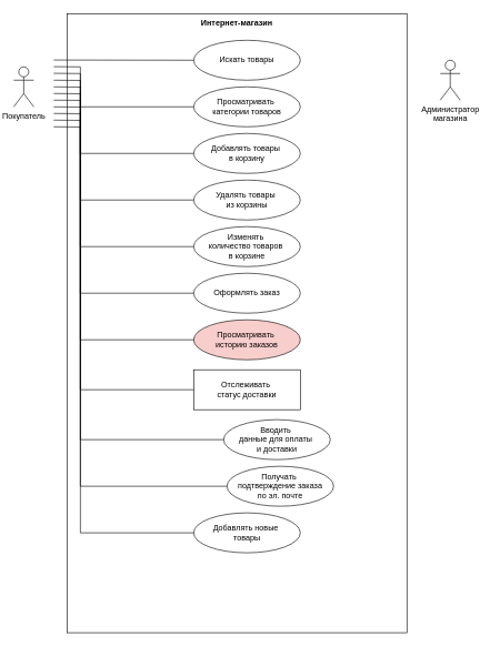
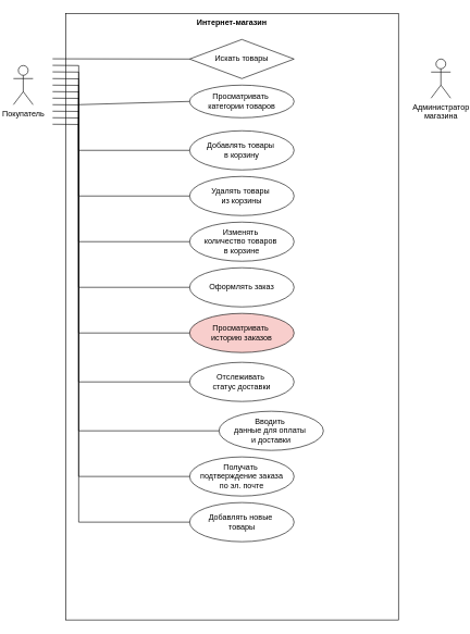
- <mxCell id="6" value="Искать товары" style="ellipse;whiteSpace=wrap;html=1;" vertex="1" parent="1"><mxGeometry x="290" y="60" width="160" height="60" as="geometry" /></mxCell>
+ <mxCell id="6" value="Искать товары" style="rhombus;whiteSpace=wrap;html=1;" vertex="1" parent="1"><mxGeometry x="290" y="60" width="160" height="60" as="geometry" /></mxCell>
- <mxCell id="5" value="Просматривать&amp;nbsp;&lt;div&gt;категории товаров&lt;/div&gt;" style="ellipse;whiteSpace=wrap;html=1;" vertex="1" parent="1"><mxGeometry x="290" y="130" width="160" height="60" as="geometry" /></mxCell>
+ <mxCell id="5" value="Просматривать&amp;nbsp;&lt;div&gt;категории товаров&lt;/div&gt;" style="ellipse;whiteSpace=wrap;html=1;" vertex="1" parent="1"><mxGeometry x="290" y="130" width="160" height="50" as="geometry" /></mxCell>
- <mxCell id="12" value="Отслеживать&amp;nbsp;&lt;div&gt;статус доставки&lt;/div&gt;" style="whiteSpace=wrap;html=1;rounded=0;" vertex="1" parent="1"><mxGeometry x="290" y="555" width="160" height="60" as="geometry" /></mxCell>
+ <mxCell id="12" value="Отслеживать&amp;nbsp;&lt;div&gt;статус доставки&lt;/div&gt;" style="ellipse;whiteSpace=wrap;html=1;" vertex="1" parent="1"><mxGeometry x="290" y="555" width="160" height="60" as="geometry" /></mxCell>
- <mxCell id="14" value="Получать&amp;nbsp;&lt;div&gt;подтверждение заказа&lt;div&gt;по эл. почте&lt;/div&gt;&lt;/div&gt;" style="ellipse;whiteSpace=wrap;html=1;" vertex="1" parent="1"><mxGeometry x="340" y="700" width="160" height="60" as="geometry" /></mxCell>
+ <mxCell id="14" value="Получать&amp;nbsp;&lt;div&gt;подтверждение заказа&lt;div&gt;по эл. почте&lt;/div&gt;&lt;/div&gt;" style="ellipse;whiteSpace=wrap;html=1;" vertex="1" parent="1"><mxGeometry x="290" y="700" width="160" height="60" as="geometry" /></mxCell>
